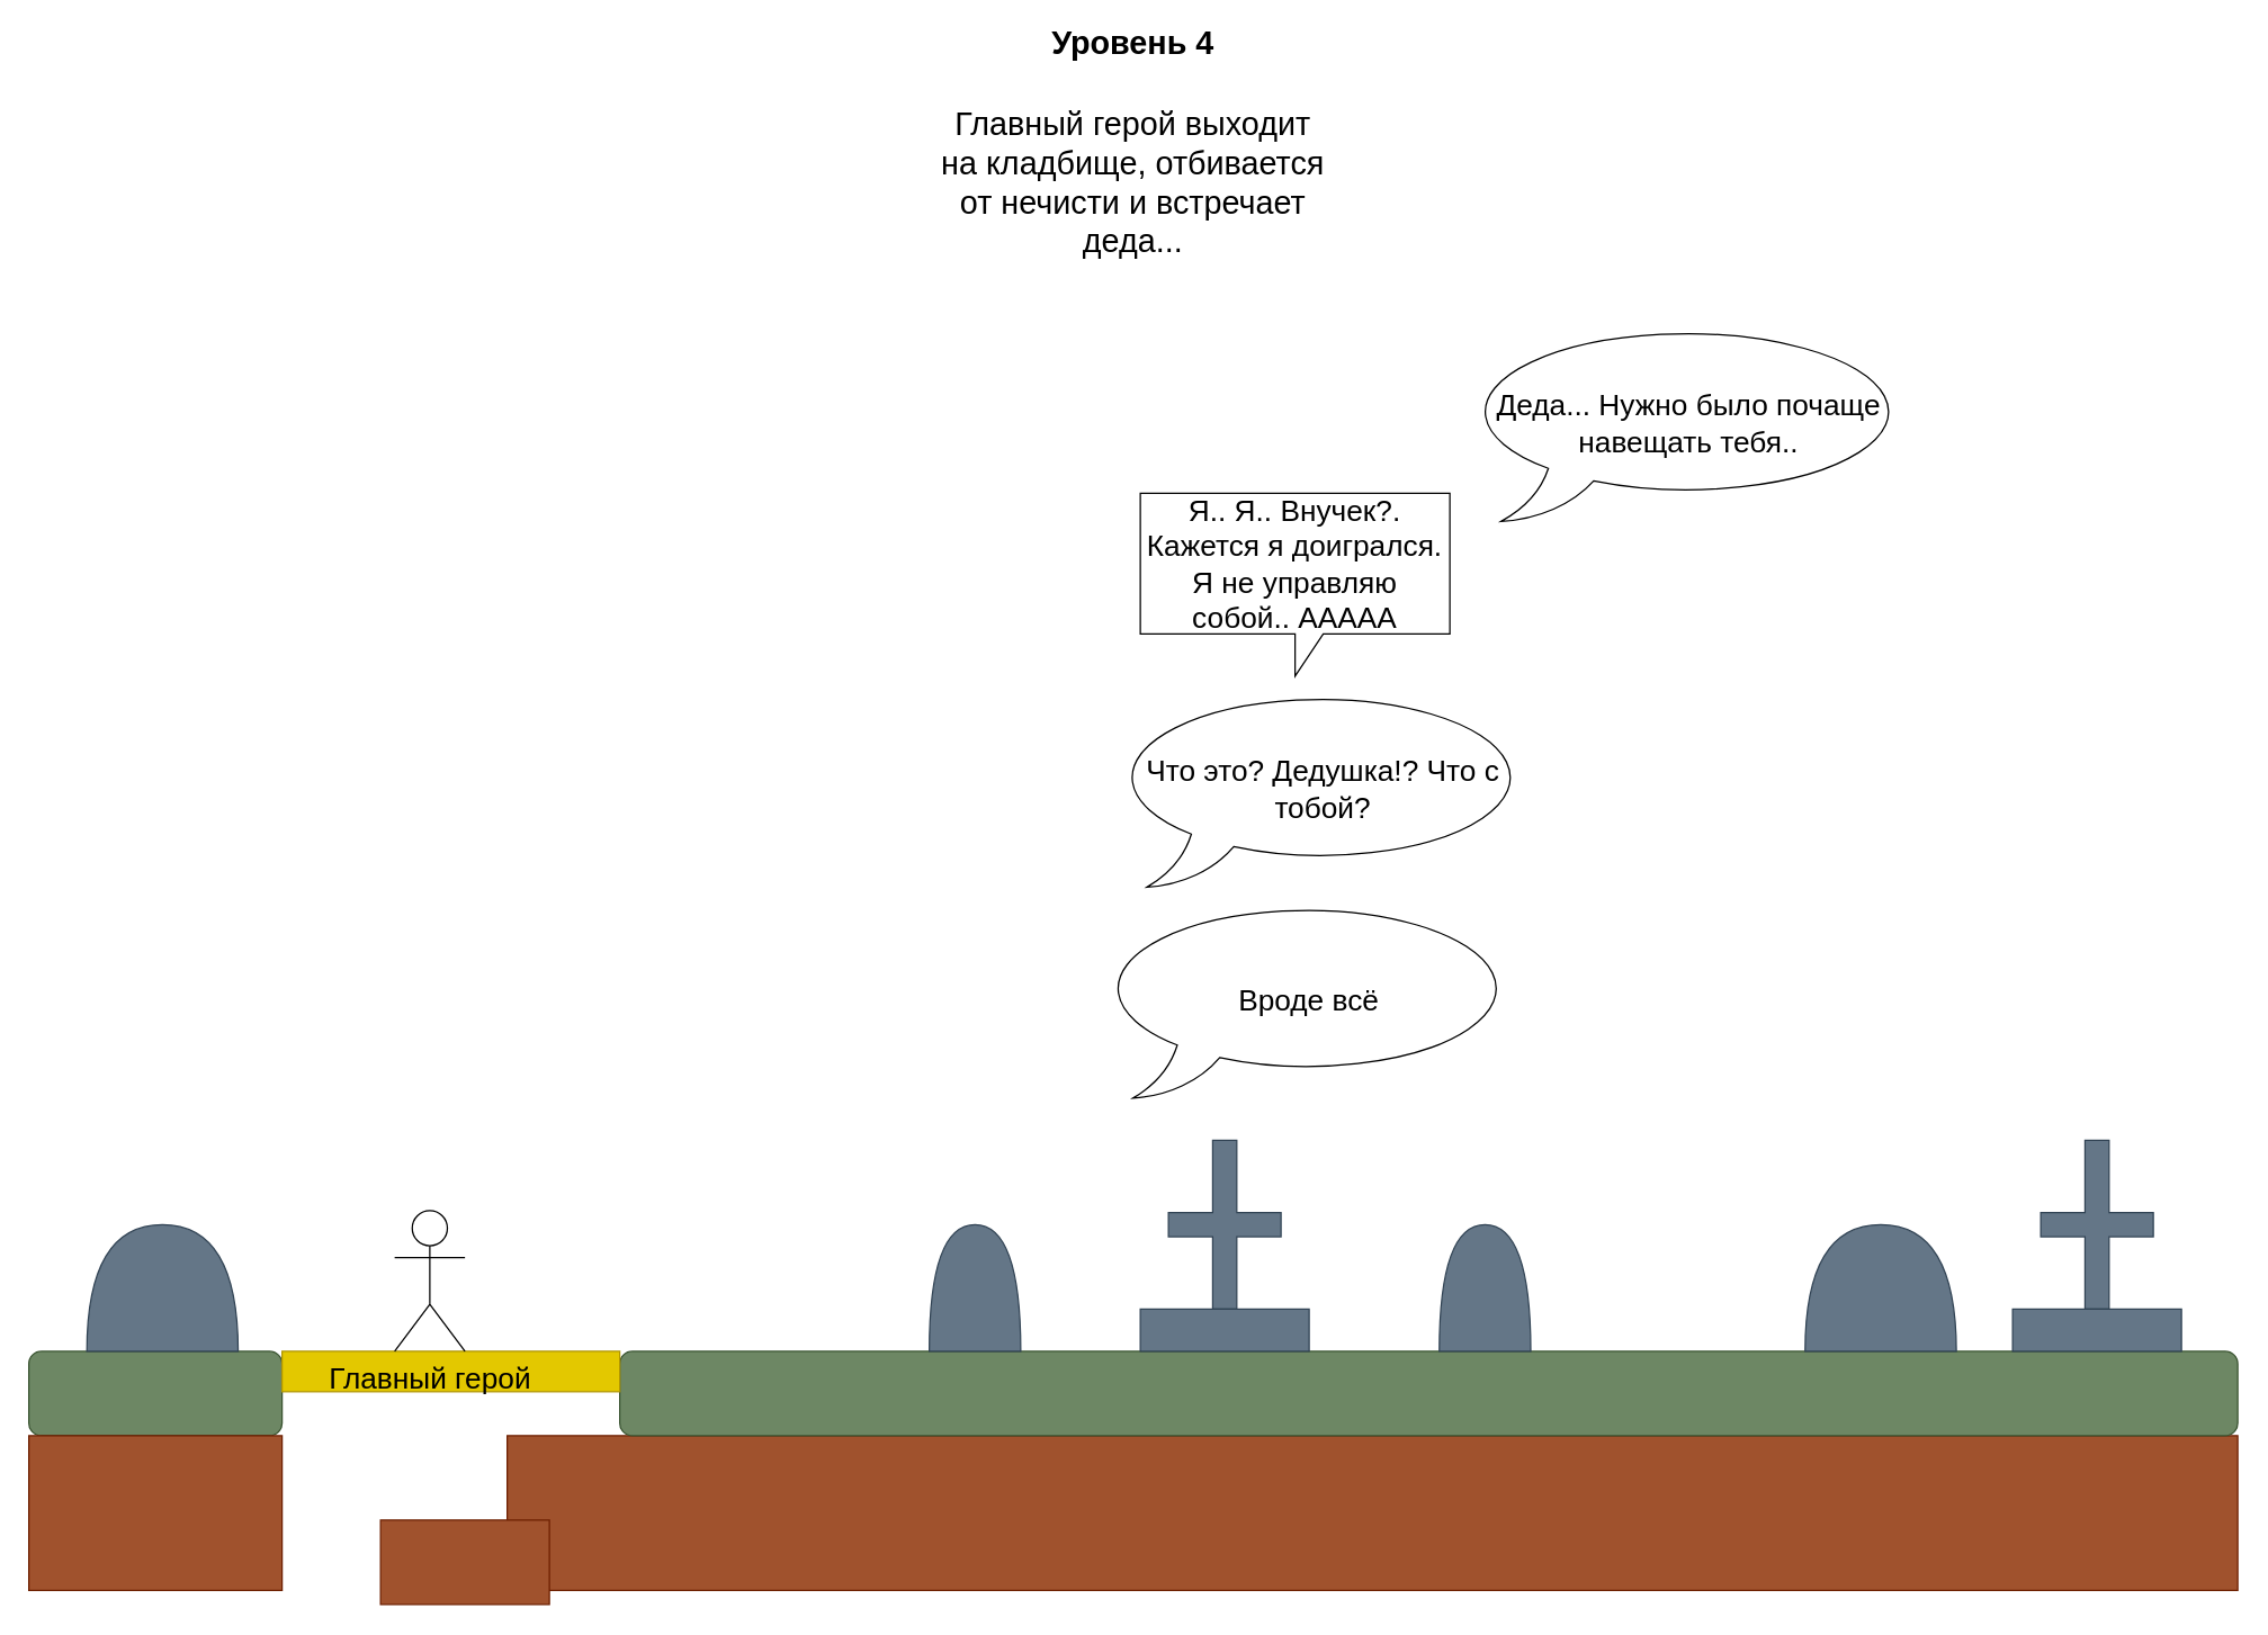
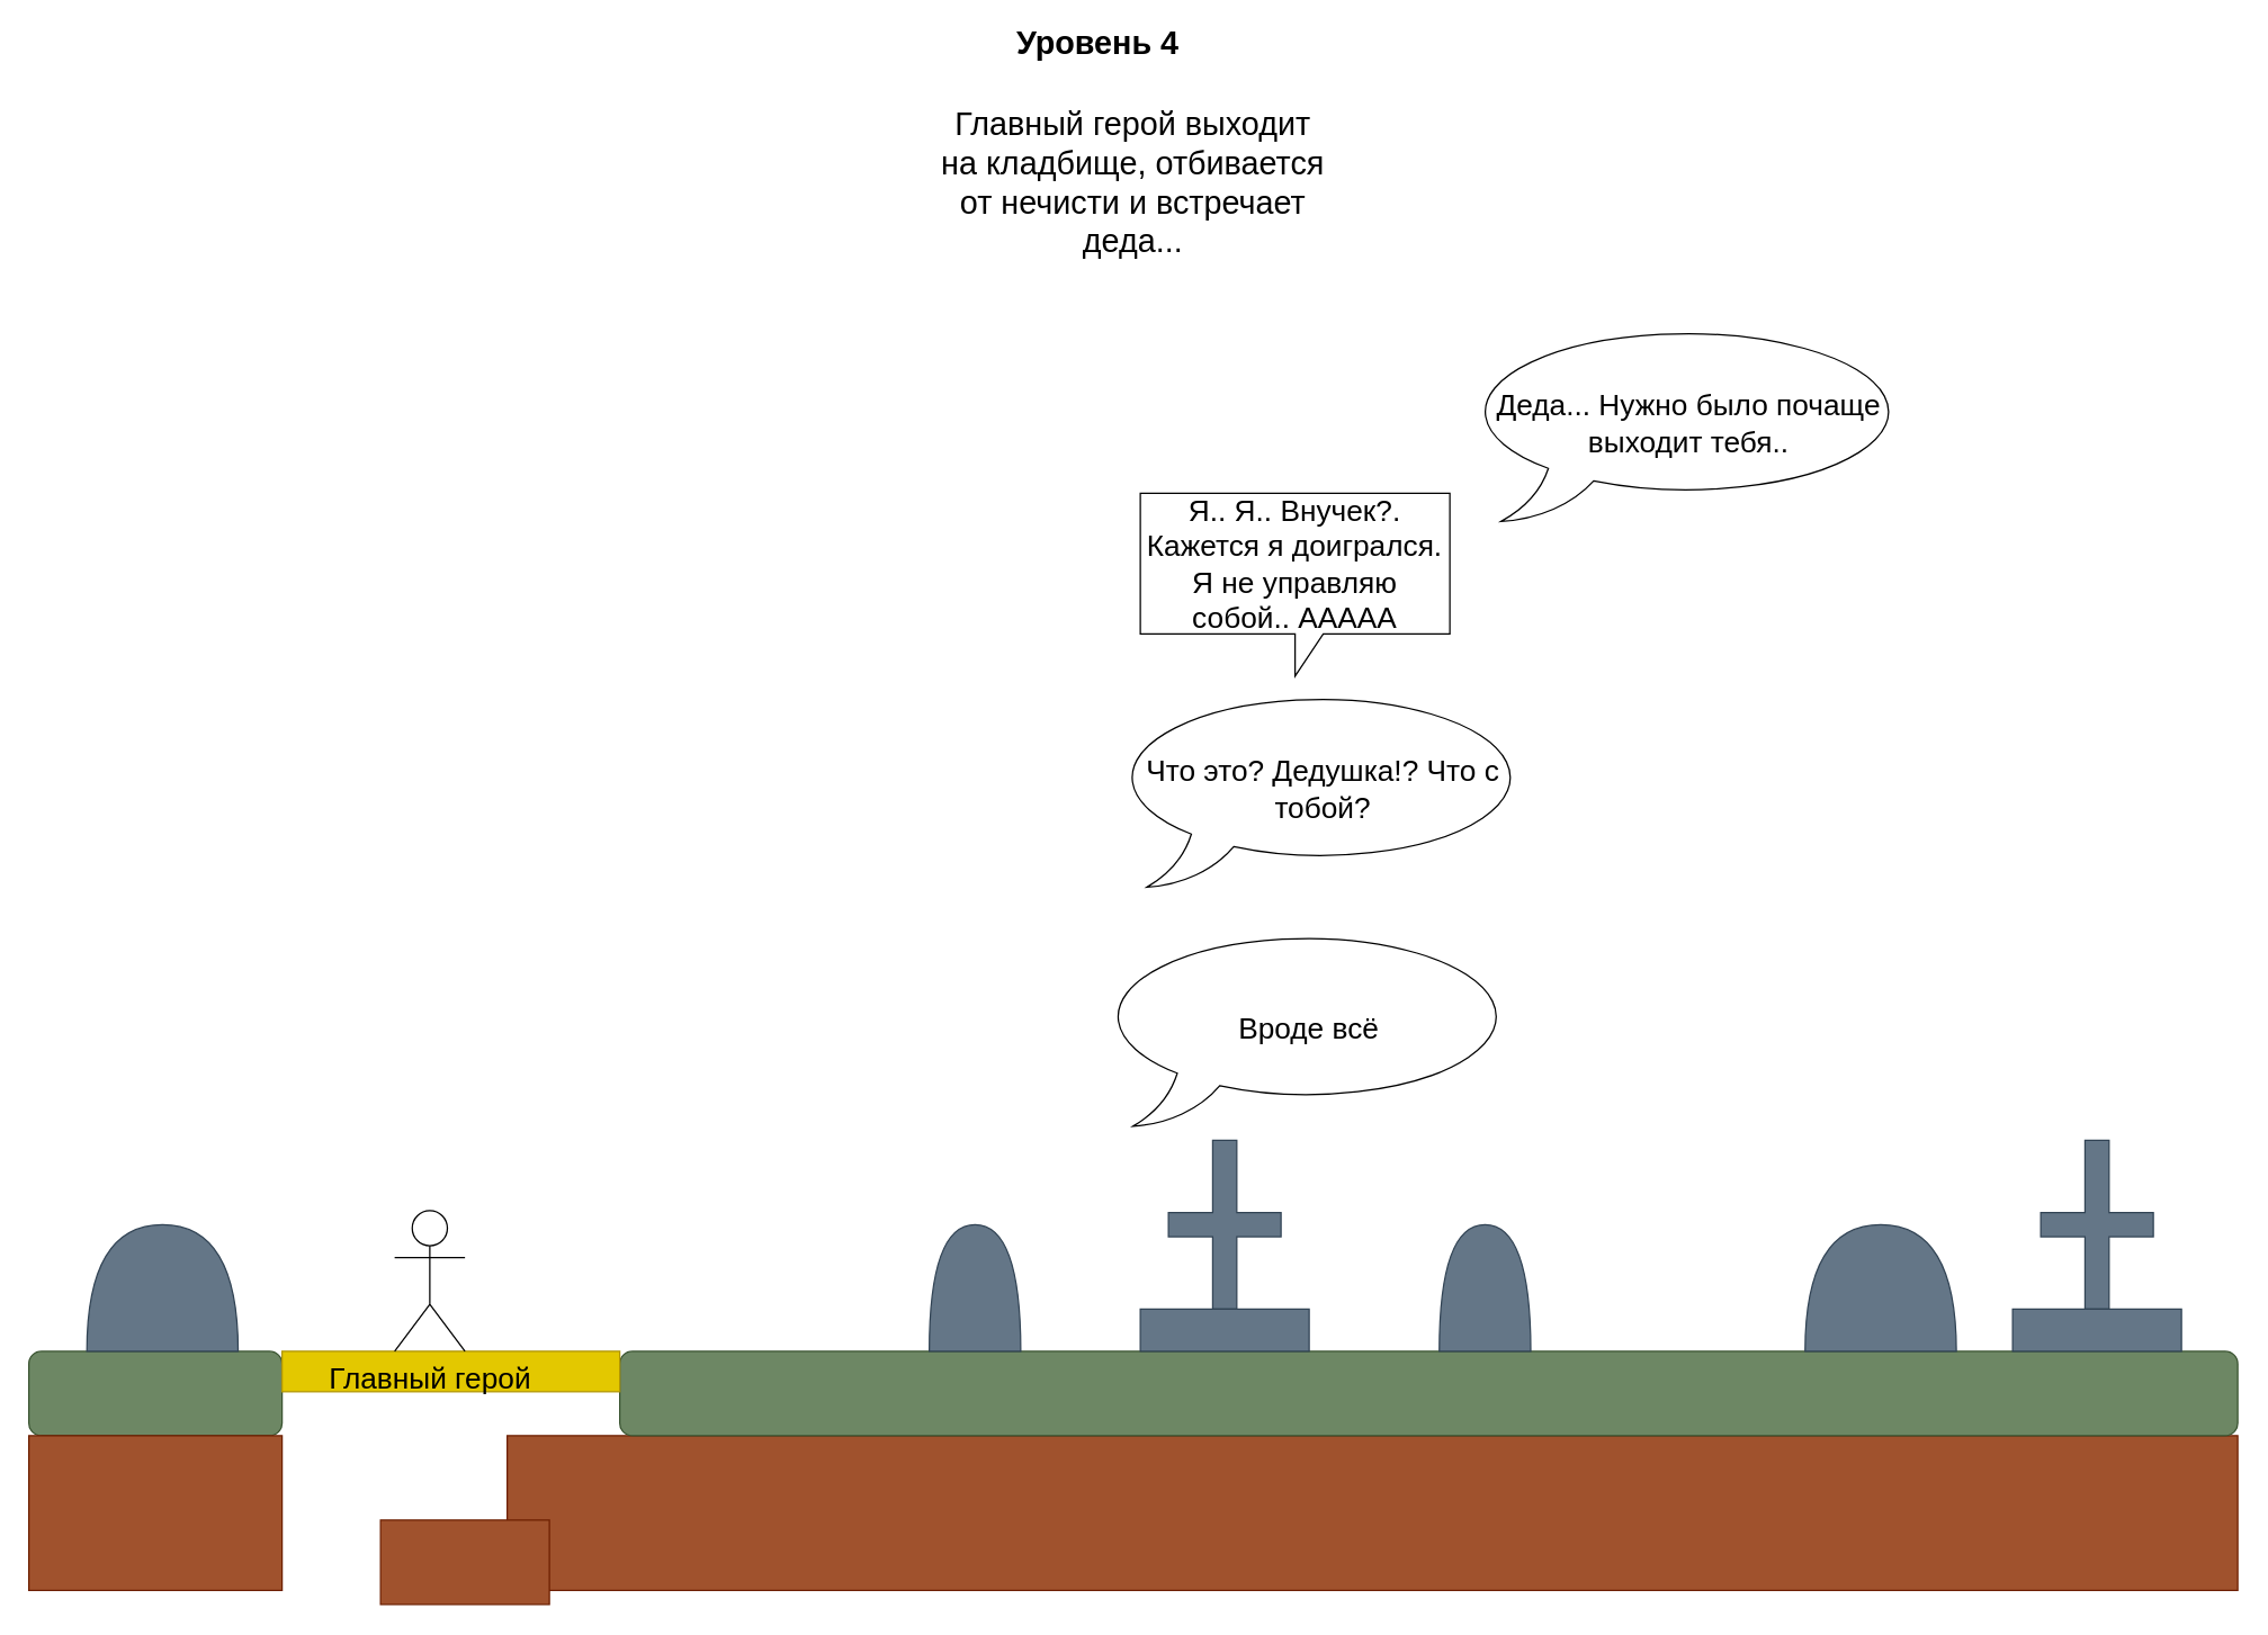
- <mxCell id="2" value="Уровень 4" style="text;html=1;strokeColor=none;fillColor=none;align=center;verticalAlign=middle;whiteSpace=wrap;rounded=0;fontSize=23;fontStyle=1" parent="1" vertex="1"><mxGeometry x="500" y="20" width="610" height="20" as="geometry" /></mxCell>
+ <mxCell id="2" value="Уровень 4" style="text;html=1;strokeColor=none;fillColor=none;align=center;verticalAlign=middle;whiteSpace=wrap;rounded=0;fontSize=23;fontStyle=1" parent="1" vertex="1"><mxGeometry x="475" y="20" width="610" height="20" as="geometry" /></mxCell>
- <mxCell id="22" value="&lt;span style=&quot;font-size: 21px&quot;&gt;Деда... Нужно было почаще навещать тебя..&lt;br&gt;&lt;/span&gt;" style="whiteSpace=wrap;html=1;shape=mxgraph.basic.oval_callout" parent="1" vertex="1"><mxGeometry x="1040" y="230" width="320" height="140" as="geometry" /></mxCell>
+ <mxCell id="22" value="&lt;span style=&quot;font-size: 21px&quot;&gt;Деда... Нужно было почаще выходит тебя..&lt;br&gt;&lt;/span&gt;" style="whiteSpace=wrap;html=1;shape=mxgraph.basic.oval_callout" parent="1" vertex="1"><mxGeometry x="1040" y="230" width="320" height="140" as="geometry" /></mxCell>
- <mxCell id="19" value="&lt;span style=&quot;font-size: 21px&quot;&gt;Вроде всё&lt;br&gt;&lt;/span&gt;" style="whiteSpace=wrap;html=1;shape=mxgraph.basic.oval_callout" parent="1" vertex="1"><mxGeometry x="780" y="640" width="300" height="140" as="geometry" /></mxCell>
+ <mxCell id="19" value="&lt;span style=&quot;font-size: 21px&quot;&gt;Вроде всё&lt;br&gt;&lt;/span&gt;" style="whiteSpace=wrap;html=1;shape=mxgraph.basic.oval_callout" parent="1" vertex="1"><mxGeometry x="780" y="660" width="300" height="140" as="geometry" /></mxCell>
